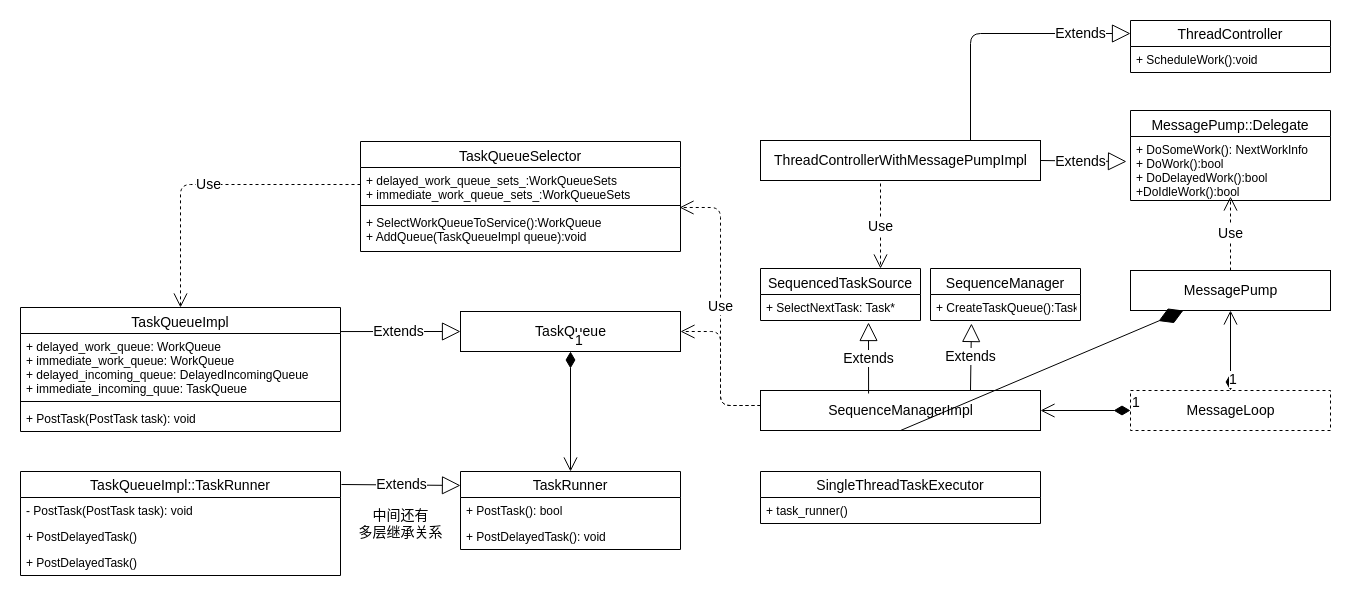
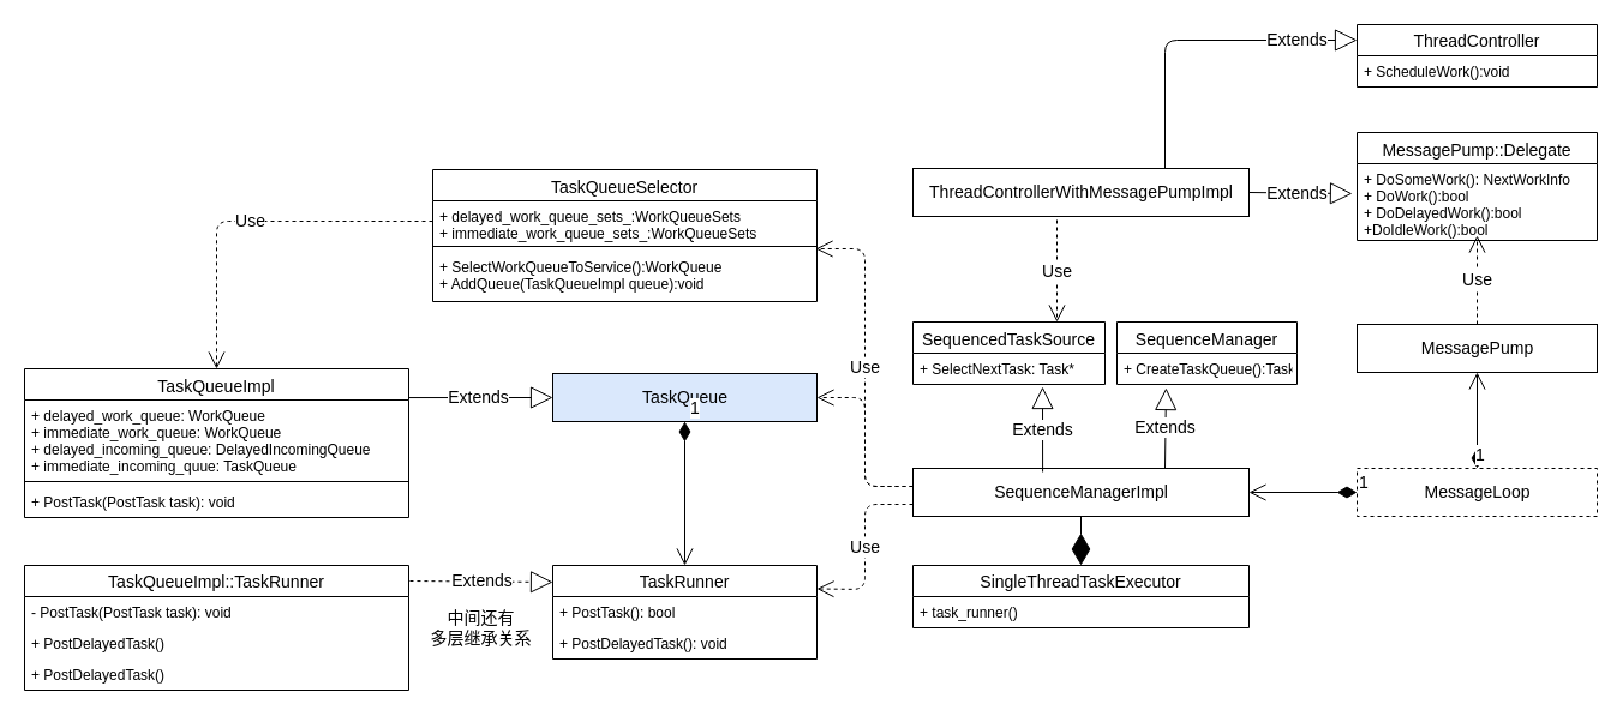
- <mxCell id="18" value="TaskQueue" style="html=1;fontSize=14;" vertex="1" parent="1"><mxGeometry x="460" y="311" width="220" height="40" as="geometry" /></mxCell>
+ <mxCell id="18" value="TaskQueue" style="html=1;fontSize=14;fillColor=#dae8fc;" vertex="1" parent="1"><mxGeometry x="460" y="311" width="220" height="40" as="geometry" /></mxCell>
- <mxCell id="48" value="" style="endArrow=diamondThin;endFill=1;endSize=24;html=1;fontSize=14;exitX=0.5;exitY=1;exitDx=0;exitDy=0;" edge="1" parent="1" source="2" target="3"><mxGeometry width="160" relative="1" as="geometry"><mxPoint x="590" y="400" as="sourcePoint" /><mxPoint x="750" y="400" as="targetPoint" /></mxGeometry></mxCell>
+ <mxCell id="48" value="" style="endArrow=diamondThin;endFill=1;endSize=24;html=1;fontSize=14;entryX=0.5;entryY=0;entryDx=0;entryDy=0;exitX=0.5;exitY=1;exitDx=0;exitDy=0;" edge="1" parent="1" source="2" target="46"><mxGeometry width="160" relative="1" as="geometry"><mxPoint x="590" y="400" as="sourcePoint" /><mxPoint x="750" y="400" as="targetPoint" /></mxGeometry></mxCell>
+ <mxCell id="23" value="Use" style="endArrow=open;endSize=12;dashed=1;html=1;fontSize=14;entryX=1;entryY=0.25;entryDx=0;entryDy=0;exitX=0;exitY=0.75;exitDx=0;exitDy=0;" edge="1" parent="1" source="2" target="32"><mxGeometry width="160" relative="1" as="geometry"><mxPoint x="590" y="400" as="sourcePoint" /><mxPoint x="750" y="400" as="targetPoint" /><Array as="points"><mxPoint y="420" x="720" /><mxPoint y="491" x="720" /></Array></mxGeometry></mxCell>
- <mxCell id="16" value="Extends" style="endArrow=block;endSize=16;endFill=0;html=1;fontSize=14;exitX=1.003;exitY=0.125;exitDx=0;exitDy=0;exitPerimeter=0;entryX=0;entryY=0.179;entryDx=0;entryDy=0;entryPerimeter=0;" edge="1" parent="1" source="35" target="32"><mxGeometry width="160" relative="1" as="geometry"><mxPoint x="-170" y="291" as="sourcePoint" /><mxPoint x="-100" y="600" as="targetPoint" /></mxGeometry></mxCell>
+ <mxCell id="16" value="Extends" style="endArrow=block;endSize=16;endFill=0;html=1;fontSize=14;exitX=1.003;exitY=0.125;exitDx=0;exitDy=0;exitPerimeter=0;entryX=0;entryY=0.179;entryDx=0;entryDy=0;entryPerimeter=0;dashed=1;" edge="1" parent="1" source="35" target="32"><mxGeometry width="160" relative="1" as="geometry"><mxPoint x="-170" y="291" as="sourcePoint" /><mxPoint x="-100" y="600" as="targetPoint" /></mxGeometry></mxCell>
